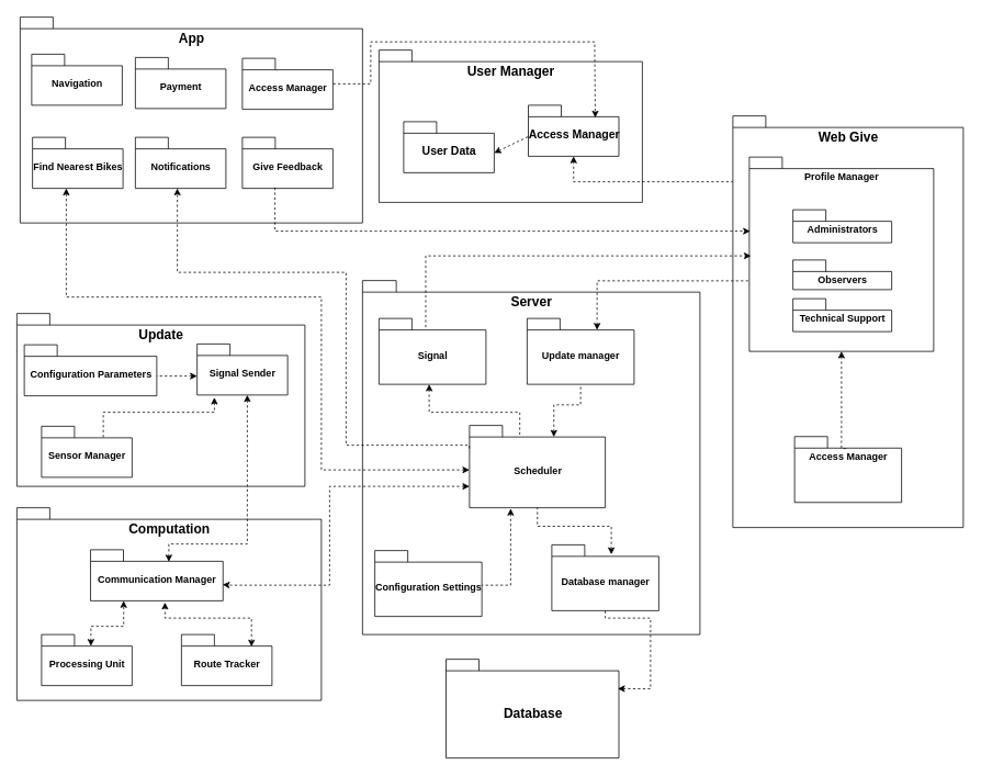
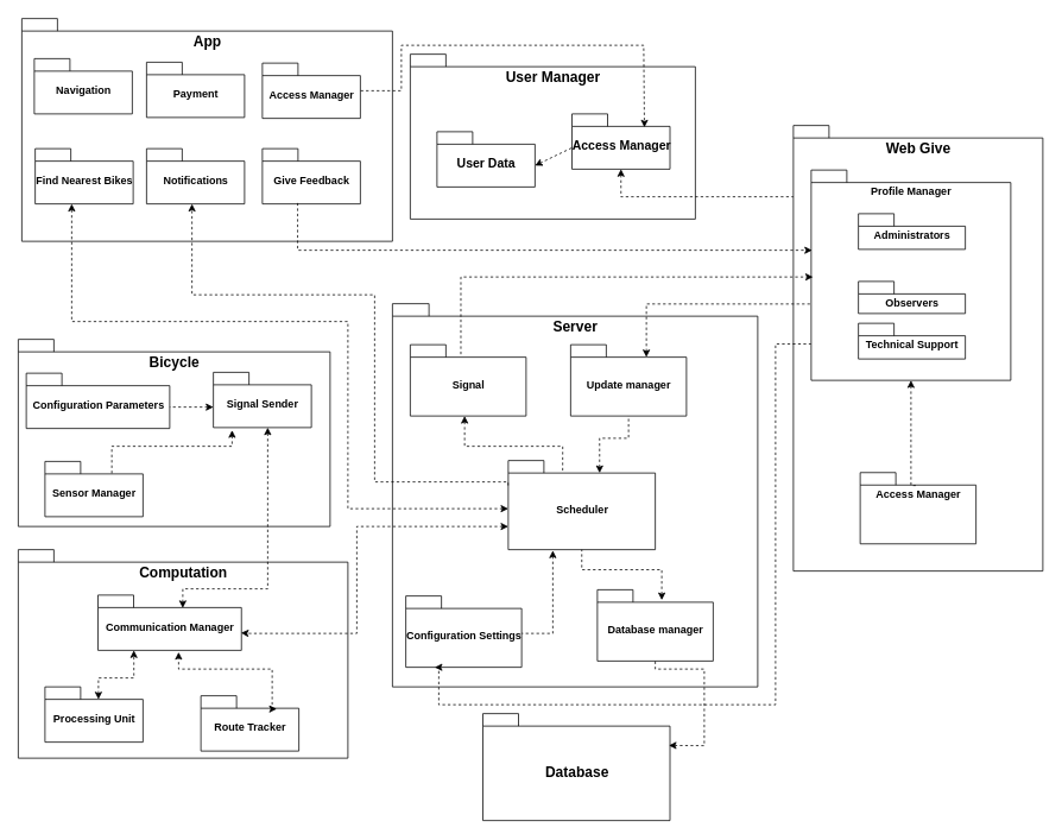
- <mxCell id="30" value="Administrators&lt;br&gt;" style="shape=folder;fontStyle=1;spacingTop=10;tabWidth=40;tabHeight=14;tabPosition=left;html=1;verticalAlign=top;" parent="1" vertex="1"><mxGeometry x="963" y="254" width="120" height="40" as="geometry" /></mxCell>
+ <mxCell id="30" value="Administrators&lt;br&gt;" style="shape=folder;fontStyle=1;spacingTop=10;tabWidth=40;tabHeight=14;tabPosition=left;html=1;verticalAlign=top;" parent="1" vertex="1"><mxGeometry x="963" y="239" width="120" height="40" as="geometry" /></mxCell>
- <mxCell id="9" value="Update" style="shape=folder;fontStyle=1;spacingTop=10;tabWidth=40;tabHeight=14;tabPosition=left;html=1;verticalAlign=top;fontSize=16;" parent="1" vertex="1"><mxGeometry x="20" y="380" width="350" height="210" as="geometry" /></mxCell>
+ <mxCell id="9" value="Bicycle" style="shape=folder;fontStyle=1;spacingTop=10;tabWidth=40;tabHeight=14;tabPosition=left;html=1;verticalAlign=top;fontSize=16;" parent="1" vertex="1"><mxGeometry x="20" y="380" width="350" height="210" as="geometry" /></mxCell>
+ <mxCell id="39" value="" style="endArrow=none;dashed=1;html=1;fontSize=16;rounded=0;startArrow=classic;startFill=1;entryX=-0.001;entryY=0.827;entryDx=0;entryDy=0;entryPerimeter=0;edgeStyle=orthogonalEdgeStyle;endFill=0;exitX=0.25;exitY=1;exitDx=0;exitDy=0;exitPerimeter=0;" parent="1" source="19" target="28" edge="1"><mxGeometry width="50" height="50" relative="1" as="geometry"><mxPoint x="1119" y="721" as="sourcePoint" /><mxPoint x="1139" y="431" as="targetPoint" /><Array as="points"><mxPoint x="492" y="790" /><mxPoint x="870" y="790" /><mxPoint x="870" y="385" /></Array></mxGeometry></mxCell>
- <mxCell id="14" value="Route Tracker" style="shape=folder;fontStyle=1;spacingTop=10;tabWidth=40;tabHeight=14;tabPosition=left;html=1;verticalAlign=middle;" parent="1" vertex="1"><mxGeometry x="220" y="770" width="110" height="62" as="geometry" /></mxCell>
+ <mxCell id="14" value="Route Tracker" style="shape=folder;fontStyle=1;spacingTop=10;tabWidth=40;tabHeight=14;tabPosition=left;html=1;verticalAlign=middle;" parent="1" vertex="1"><mxGeometry x="225" y="780" width="110" height="62" as="geometry" /></mxCell>
